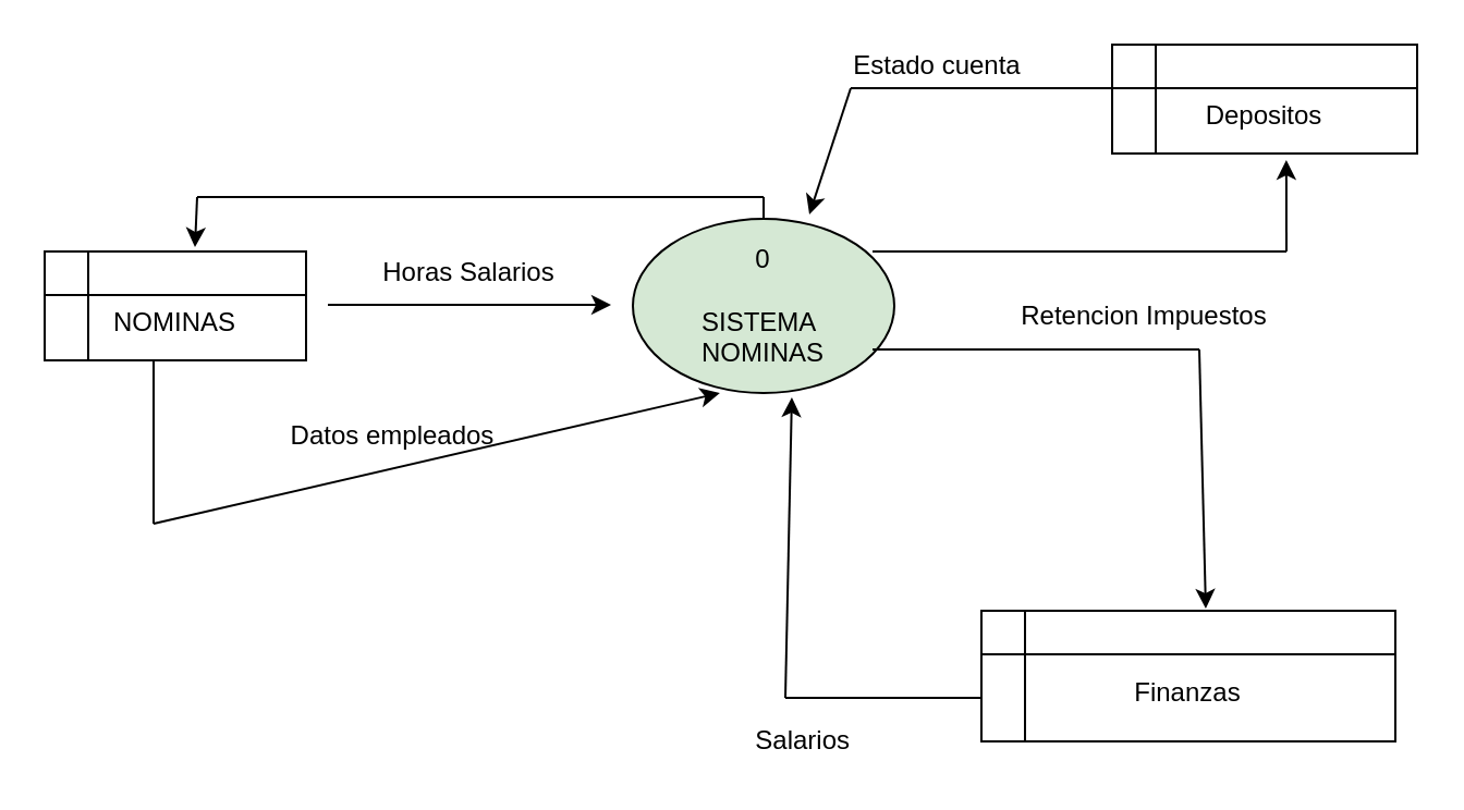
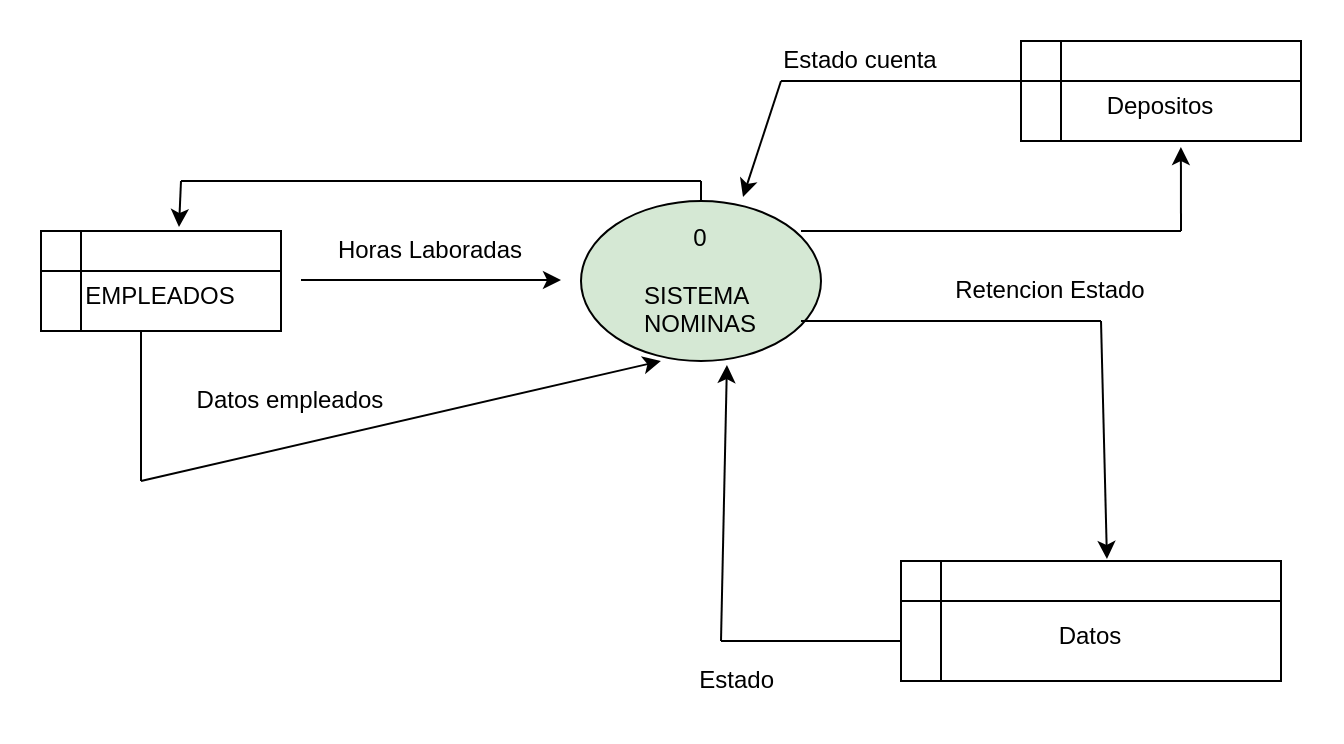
- <mxCell id="24" value="Horas Salarios" style="text;html=1;strokeColor=none;fillColor=none;align=center;verticalAlign=middle;whiteSpace=wrap;rounded=0;" vertex="1" parent="1"><mxGeometry x="130" y="115" width="170" height="20" as="geometry" /></mxCell>
+ <mxCell id="24" value="Horas Laboradas" style="text;html=1;strokeColor=none;fillColor=none;align=center;verticalAlign=middle;whiteSpace=wrap;rounded=0;" vertex="1" parent="1"><mxGeometry x="130" y="115" width="170" height="20" as="geometry" /></mxCell>
- <mxCell id="3" value="&lt;br&gt;NOMINAS" style="shape=internalStorage;whiteSpace=wrap;html=1;backgroundOutline=1;" vertex="1" parent="1"><mxGeometry x="20" y="115" width="120" height="50" as="geometry" /></mxCell>
+ <mxCell id="3" value="&lt;br&gt;EMPLEADOS" style="shape=internalStorage;whiteSpace=wrap;html=1;backgroundOutline=1;" vertex="1" parent="1"><mxGeometry x="20" y="115" width="120" height="50" as="geometry" /></mxCell>
- <mxCell id="12" value="Retencion Impuestos" style="text;html=1;strokeColor=none;fillColor=none;align=center;verticalAlign=middle;whiteSpace=wrap;rounded=0;" vertex="1" parent="1"><mxGeometry x="460" y="135" width="130" height="20" as="geometry" /></mxCell>
+ <mxCell id="12" value="Retencion Estado" style="text;html=1;strokeColor=none;fillColor=none;align=center;verticalAlign=middle;whiteSpace=wrap;rounded=0;" vertex="1" parent="1"><mxGeometry x="460" y="135" width="130" height="20" as="geometry" /></mxCell>
- <mxCell id="7" value="Datos empleados" style="text;html=1;strokeColor=none;fillColor=none;align=center;verticalAlign=middle;whiteSpace=wrap;rounded=0;" vertex="1" parent="1"><mxGeometry x="125" y="190" width="110" height="20" as="geometry" /></mxCell>
+ <mxCell id="7" value="Datos empleados" style="text;html=1;strokeColor=none;fillColor=none;align=center;verticalAlign=middle;whiteSpace=wrap;rounded=0;" vertex="1" parent="1"><mxGeometry x="90" y="190" width="110" height="20" as="geometry" /></mxCell>
- <mxCell id="9" value="&lt;br&gt;Finanzas" style="shape=internalStorage;whiteSpace=wrap;html=1;backgroundOutline=1;" vertex="1" parent="1"><mxGeometry x="450" y="280" width="190" height="60" as="geometry" /></mxCell>
+ <mxCell id="9" value="&lt;br&gt;Datos" style="shape=internalStorage;whiteSpace=wrap;html=1;backgroundOutline=1;" vertex="1" parent="1"><mxGeometry x="450" y="280" width="190" height="60" as="geometry" /></mxCell>
- <mxCell id="15" value="Salarios&amp;nbsp;" style="text;html=1;strokeColor=none;fillColor=none;align=center;verticalAlign=middle;whiteSpace=wrap;rounded=0;" vertex="1" parent="1"><mxGeometry x="300" y="330" width="140" height="20" as="geometry" /></mxCell>
+ <mxCell id="15" value="Estado&amp;nbsp;" style="text;html=1;strokeColor=none;fillColor=none;align=center;verticalAlign=middle;whiteSpace=wrap;rounded=0;" vertex="1" parent="1"><mxGeometry x="300" y="330" width="140" height="20" as="geometry" /></mxCell>
